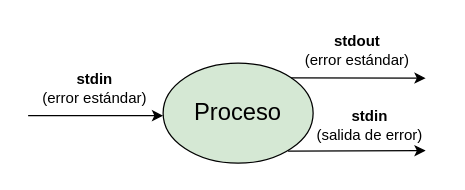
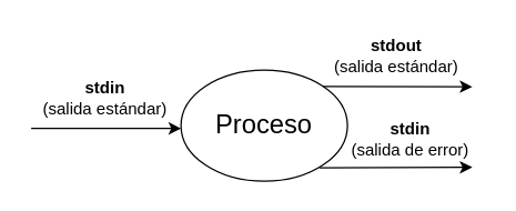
- <mxCell id="4" value="&lt;b&gt;stdout&lt;br&gt;&lt;/b&gt;(error estándar)" style="text;html=1;align=center;verticalAlign=middle;resizable=0;points=[];autosize=1;strokeColor=none;fillColor=none;fontColor=#000000;" vertex="1" parent="1"><mxGeometry x="230" y="20" width="110" height="40" as="geometry" /></mxCell>
+ <mxCell id="4" value="&lt;b&gt;stdout&lt;br&gt;&lt;/b&gt;(salida estándar)" style="text;html=1;align=center;verticalAlign=middle;resizable=0;points=[];autosize=1;strokeColor=none;fillColor=none;fontColor=#000000;" vertex="1" parent="1"><mxGeometry x="230" y="20" width="110" height="40" as="geometry" /></mxCell>
- <mxCell id="8" value="&lt;b&gt;stdin&lt;br&gt;&lt;/b&gt;(error estándar)" style="text;html=1;align=center;verticalAlign=middle;resizable=0;points=[];autosize=1;strokeColor=none;fillColor=none;fontColor=#000000;" vertex="1" parent="1"><mxGeometry x="20" y="50" width="110" height="40" as="geometry" /></mxCell>
+ <mxCell id="8" value="&lt;b&gt;stdin&lt;br&gt;&lt;/b&gt;(salida estándar)" style="text;html=1;align=center;verticalAlign=middle;resizable=0;points=[];autosize=1;strokeColor=none;fillColor=none;fontColor=#000000;" vertex="1" parent="1"><mxGeometry x="20" y="50" width="110" height="40" as="geometry" /></mxCell>
- <mxCell id="2" value="&lt;font style=&quot;font-size: 19px;&quot; color=&quot;#000000&quot;&gt;Proceso&lt;/font&gt;" style="ellipse;whiteSpace=wrap;html=1;strokeColor=#000000;fillColor=#d5e8d4;" vertex="1" parent="1"><mxGeometry x="130" y="50" width="120" height="80" as="geometry" /></mxCell>
+ <mxCell id="2" value="&lt;font style=&quot;font-size: 19px;&quot; color=&quot;#000000&quot;&gt;Proceso&lt;/font&gt;" style="ellipse;whiteSpace=wrap;html=1;strokeColor=#000000;fillColor=#FFFFFF;" vertex="1" parent="1"><mxGeometry x="130" y="50" width="120" height="80" as="geometry" /></mxCell>
